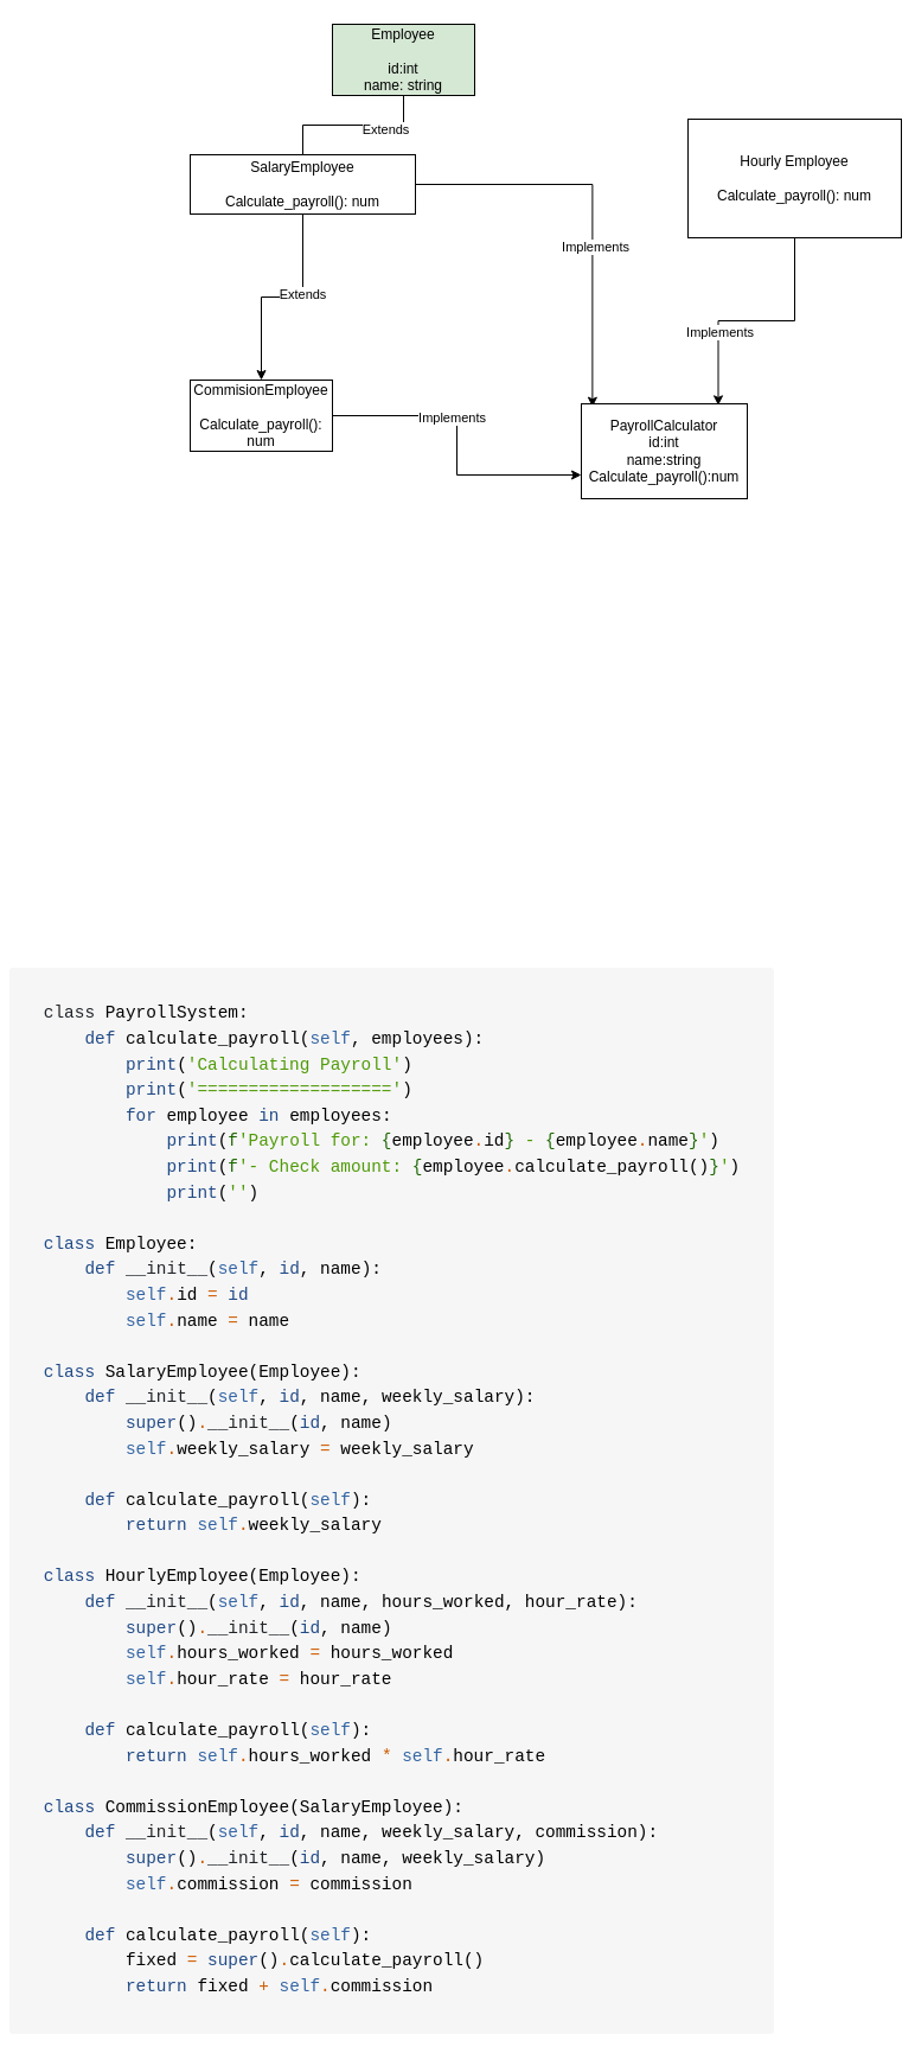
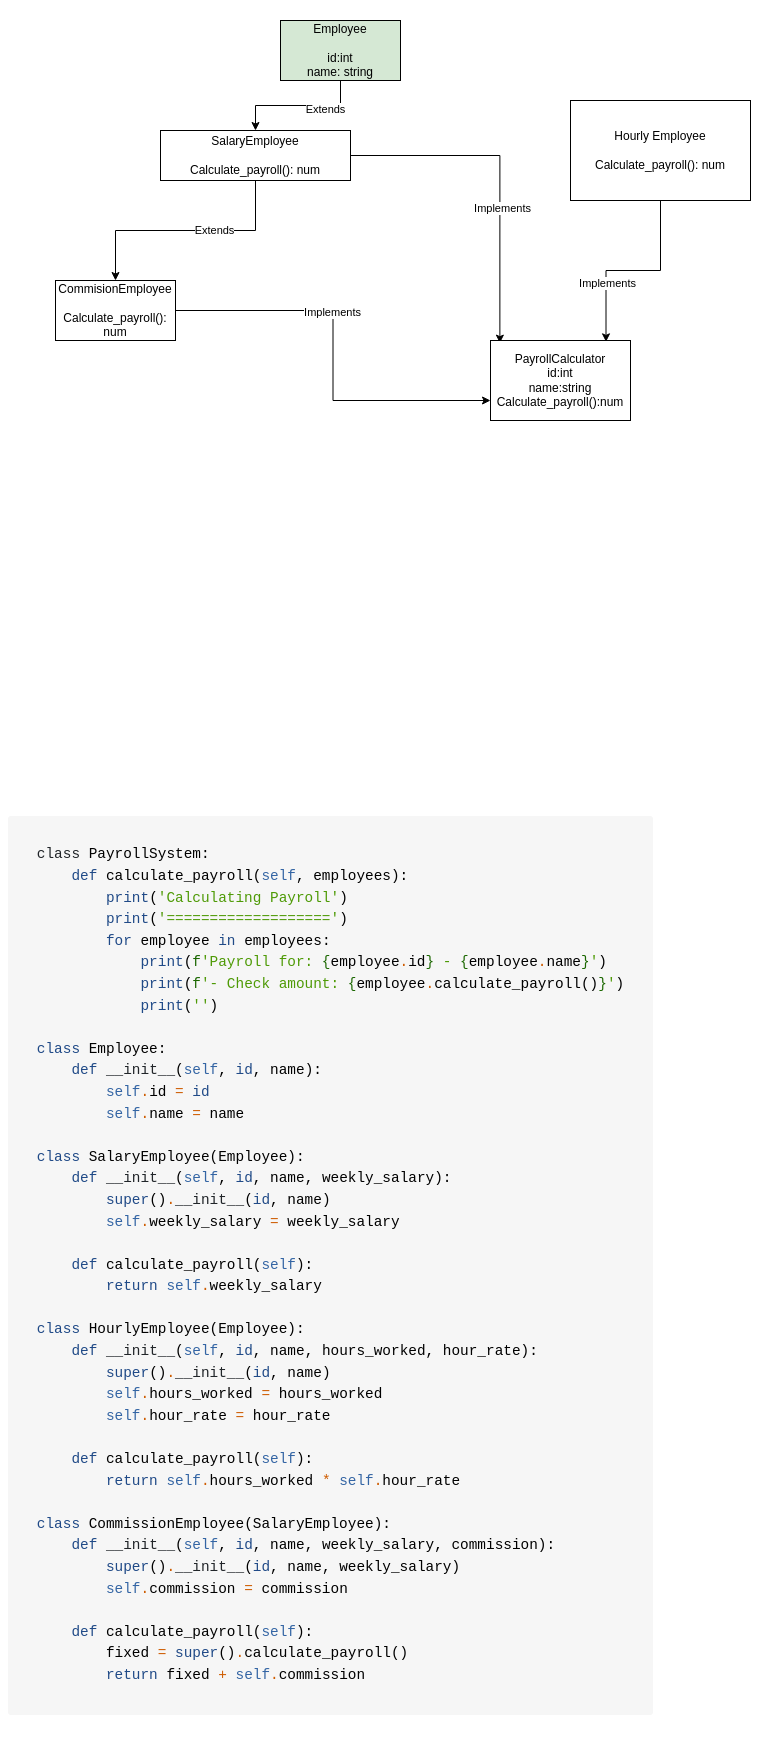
- <mxCell id="2" style="edgeStyle=orthogonalEdgeStyle;rounded=0;orthogonalLoop=1;jettySize=auto;html=1;entryX=0.5;entryY=0;entryDx=0;entryDy=0;endArrow=none;" edge="1" parent="1" source="4" target="12"><mxGeometry relative="1" as="geometry" /></mxCell>
+ <mxCell id="2" style="edgeStyle=orthogonalEdgeStyle;rounded=0;orthogonalLoop=1;jettySize=auto;html=1;entryX=0.5;entryY=0;entryDx=0;entryDy=0;" edge="1" parent="1" source="4" target="12"><mxGeometry relative="1" as="geometry" /></mxCell>
- <mxCell id="7" value="Hourly Employee&lt;br&gt;&lt;br&gt;Calculate_payroll(): num" style="rounded=0;whiteSpace=wrap;html=1;" vertex="1" parent="1"><mxGeometry x="580" y="100" width="180" height="100" as="geometry" /></mxCell>
+ <mxCell id="7" value="Hourly Employee&lt;br&gt;&lt;br&gt;Calculate_payroll(): num" style="rounded=0;whiteSpace=wrap;html=1;" vertex="1" parent="1"><mxGeometry x="570" y="100" width="180" height="100" as="geometry" /></mxCell>
- <mxCell id="15" value="CommisionEmployee&lt;br&gt;&lt;br&gt;Calculate_payroll():&lt;br&gt;num" style="rounded=0;whiteSpace=wrap;html=1;" vertex="1" parent="1"><mxGeometry x="160" y="320" width="120" height="60" as="geometry" /></mxCell>
+ <mxCell id="15" value="CommisionEmployee&lt;br&gt;&lt;br&gt;Calculate_payroll():&lt;br&gt;num" style="rounded=0;whiteSpace=wrap;html=1;" vertex="1" parent="1"><mxGeometry x="55" y="280" width="120" height="60" as="geometry" /></mxCell>
